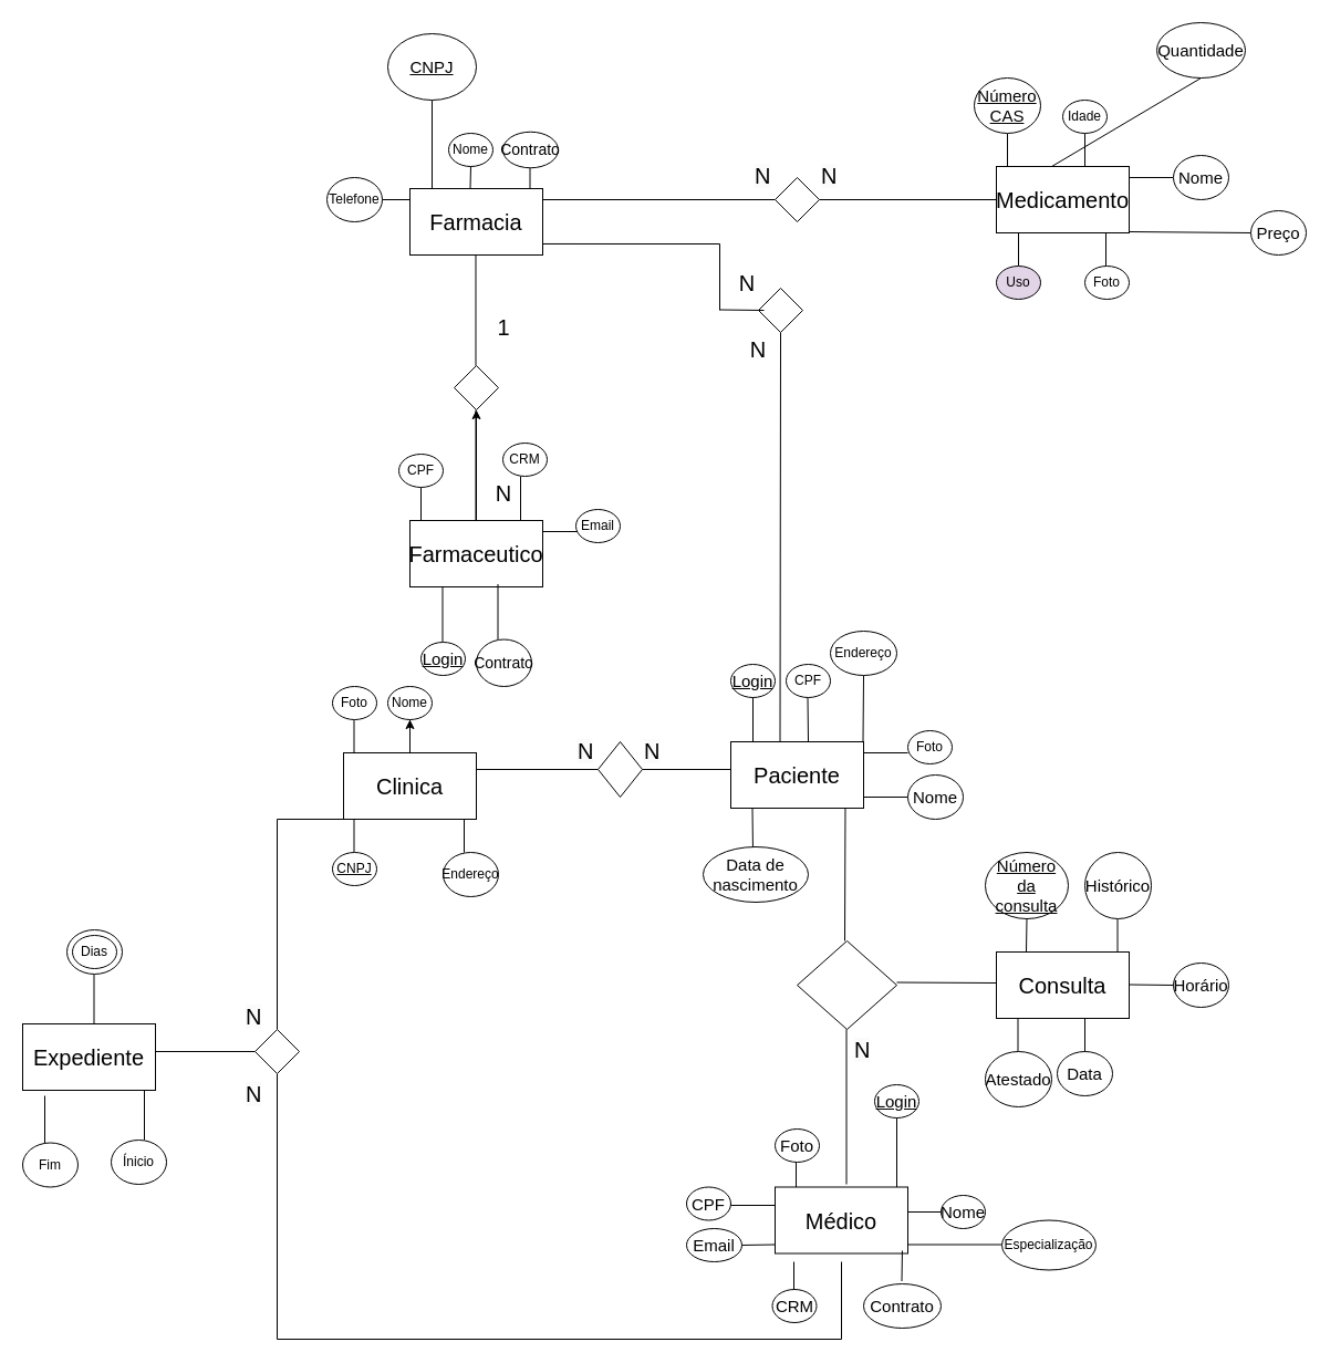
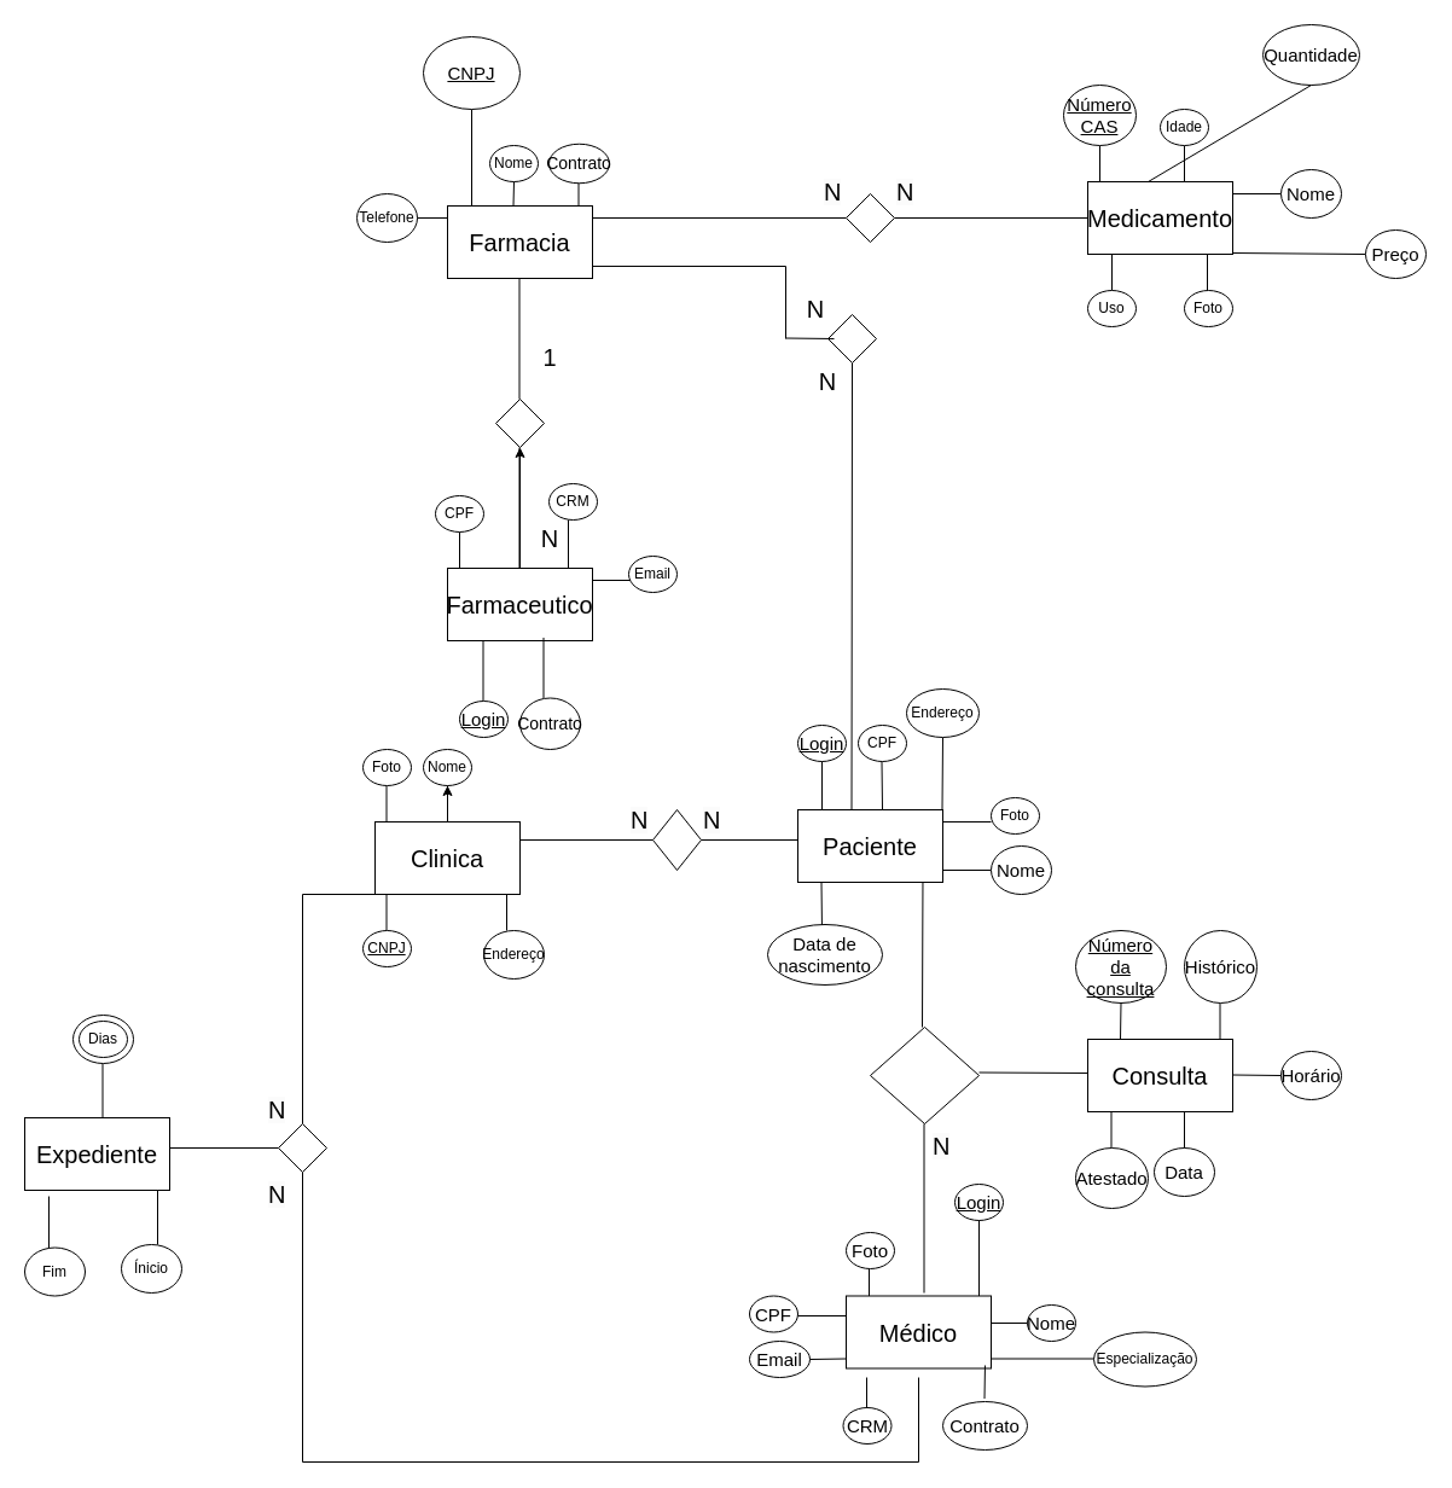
- <mxCell id="49" value="Uso" style="ellipse;whiteSpace=wrap;html=1;fillColor=#e1d5e7;" vertex="1" parent="1"><mxGeometry x="900" y="240" width="40" height="30" as="geometry" /></mxCell>
+ <mxCell id="49" value="Uso" style="ellipse;whiteSpace=wrap;html=1;" vertex="1" parent="1"><mxGeometry x="900" y="240" width="40" height="30" as="geometry" /></mxCell>
